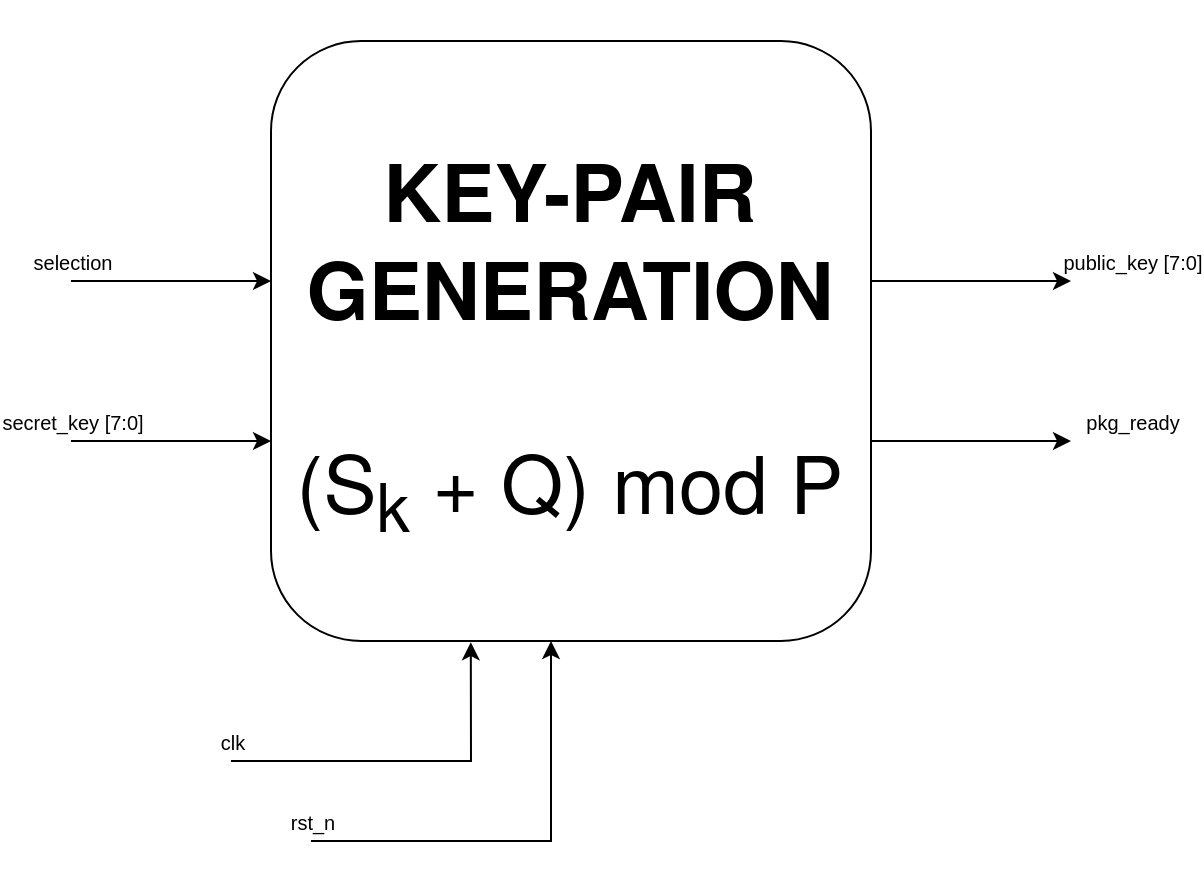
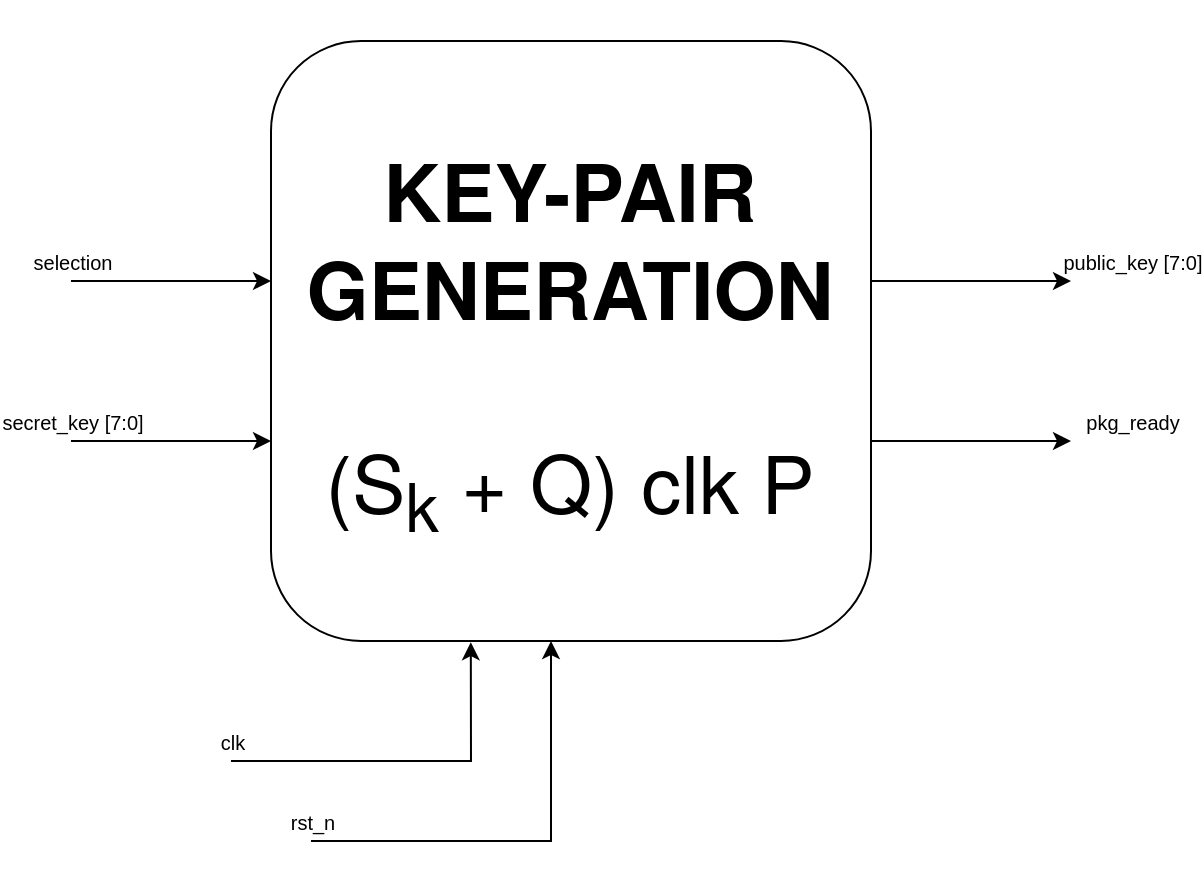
- <mxCell id="3" value="&lt;font data-font-src=&quot;https://fonts.googleapis.com/css?family=Helvetica+Neue&quot; face=&quot;Helvetica Neue&quot; style=&quot;font-size: 40px;&quot;&gt;&lt;b&gt;KEY-PAIR&lt;br&gt;GENERATION&lt;/b&gt;&lt;br&gt;&lt;br&gt;(S&lt;sub&gt;k&lt;/sub&gt; + Q) mod P&lt;br&gt;&lt;/font&gt;" style="whiteSpace=wrap;html=1;aspect=fixed;rounded=1;strokeWidth=1;" vertex="1" parent="1"><mxGeometry x="120" y="20" width="300" height="300" as="geometry" /></mxCell>
+ <mxCell id="3" value="&lt;font data-font-src=&quot;https://fonts.googleapis.com/css?family=Helvetica+Neue&quot; face=&quot;Helvetica Neue&quot; style=&quot;font-size: 40px;&quot;&gt;&lt;b&gt;KEY-PAIR&lt;br&gt;GENERATION&lt;/b&gt;&lt;br&gt;&lt;br&gt;(S&lt;sub&gt;k&lt;/sub&gt; + Q) clk P&lt;br&gt;&lt;/font&gt;" style="whiteSpace=wrap;html=1;aspect=fixed;rounded=1;strokeWidth=1;" vertex="1" parent="1"><mxGeometry x="120" y="20" width="300" height="300" as="geometry" /></mxCell>
